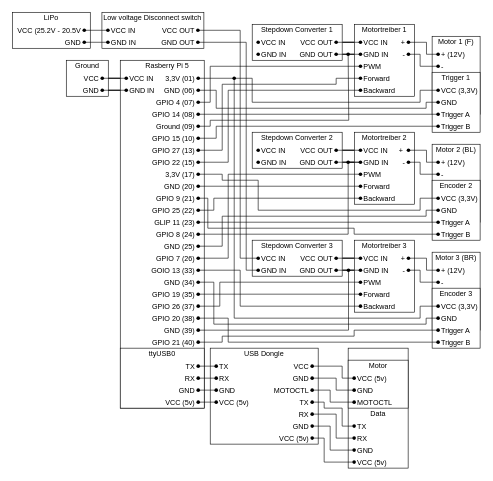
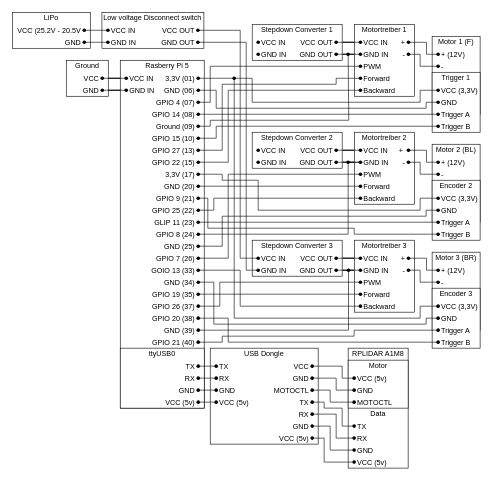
+ <mxCell id="157" value="RPLIDAR A1M8" style="text;html=1;align=center;verticalAlign=middle;whiteSpace=wrap;rounded=0;" vertex="1" parent="155"><mxGeometry width="100" height="20" as="geometry" /></mxCell>
